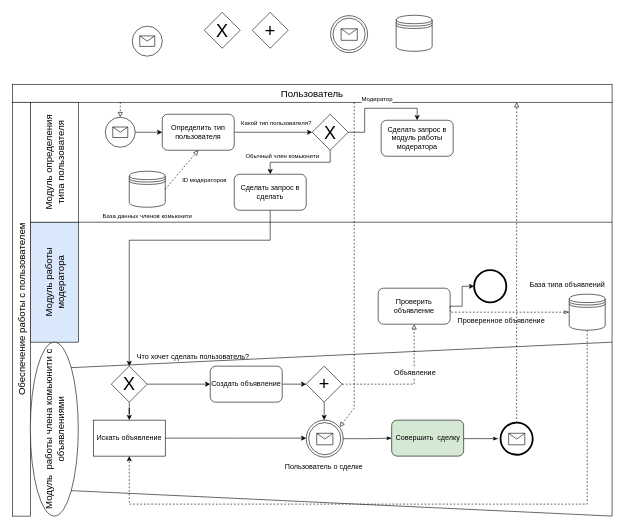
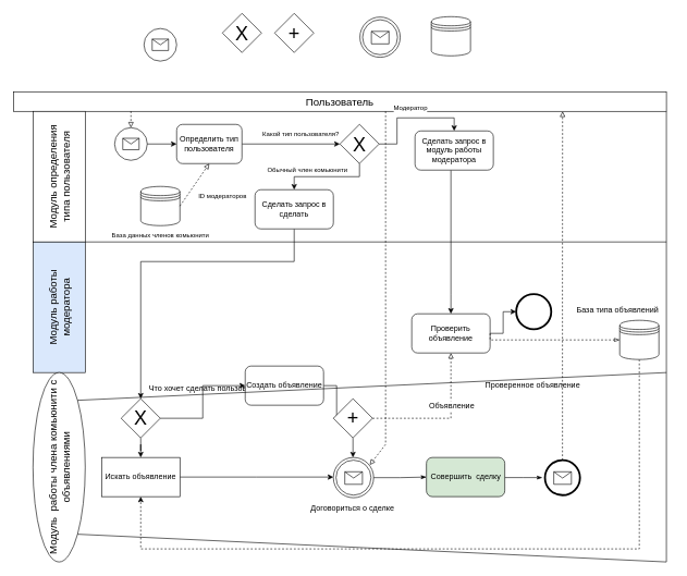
- <mxCell id="15" value="Определить тип пользователя" style="rounded=1;whiteSpace=wrap;html=1;fontSize=12;" vertex="1" parent="1"><mxGeometry x="270" y="190" width="120" height="60" as="geometry" /></mxCell>
+ <mxCell id="15" value="Определить тип пользователя" style="rounded=1;whiteSpace=wrap;html=1;fontSize=12;" vertex="1" parent="1"><mxGeometry x="270" y="190" width="100" height="60" as="geometry" /></mxCell>
+ <mxCell id="20" style="edgeStyle=orthogonalEdgeStyle;rounded=0;orthogonalLoop=1;jettySize=auto;html=1;fontSize=12;entryX=0.5;entryY=0;entryDx=0;entryDy=0;" edge="1" parent="1" source="21" target="31"><mxGeometry relative="1" as="geometry"><Array as="points"><mxPoint x="690" y="450" /><mxPoint x="690" y="450" /></Array></mxGeometry></mxCell>
- <mxCell id="3" value="Обеспечение работы с пользователем" style="rounded=0;whiteSpace=wrap;html=1;fontSize=16;horizontal=0;" vertex="1" parent="1"><mxGeometry y="170" width="30" height="690" as="geometry" x="20" /></mxCell>
- <mxCell id="42" value="Проверенное объявление" style="text;html=1;align=center;verticalAlign=middle;resizable=0;points=[];autosize=1;strokeColor=none;fillColor=none;fontSize=12;" vertex="1" parent="1"><mxGeometry x="750" y="520" width="170" height="30" as="geometry" /></mxCell>
+ <mxCell id="42" value="Проверенное объявление" style="text;html=1;align=center;verticalAlign=middle;resizable=0;points=[];autosize=1;strokeColor=none;fillColor=none;fontSize=12;" vertex="1" parent="1"><mxGeometry x="730" y="575" width="170" height="30" as="geometry" /></mxCell>
- <mxCell id="29" value="Создать объявление" style="whiteSpace=wrap;html=1;fontSize=12;rounded=1;" vertex="1" parent="1"><mxGeometry x="350" y="610" width="120" height="60" as="geometry" /></mxCell>
+ <mxCell id="29" value="Создать объявление" style="whiteSpace=wrap;html=1;fontSize=12;rounded=1;" vertex="1" parent="1"><mxGeometry x="375" y="560" width="120" height="60" as="geometry" /></mxCell>
- <mxCell id="57" value="Пользователь о сделке" style="text;html=1;align=center;verticalAlign=middle;resizable=0;points=[];autosize=1;strokeColor=none;fillColor=none;fontSize=12;" vertex="1" parent="1"><mxGeometry x="464.33" y="763.05" width="150" height="30" as="geometry" /></mxCell>
+ <mxCell id="57" value="Договориться о сделке" style="text;html=1;align=center;verticalAlign=middle;resizable=0;points=[];autosize=1;strokeColor=none;fillColor=none;fontSize=12;" vertex="1" parent="1"><mxGeometry x="464.33" y="763.05" width="150" height="30" as="geometry" /></mxCell>
